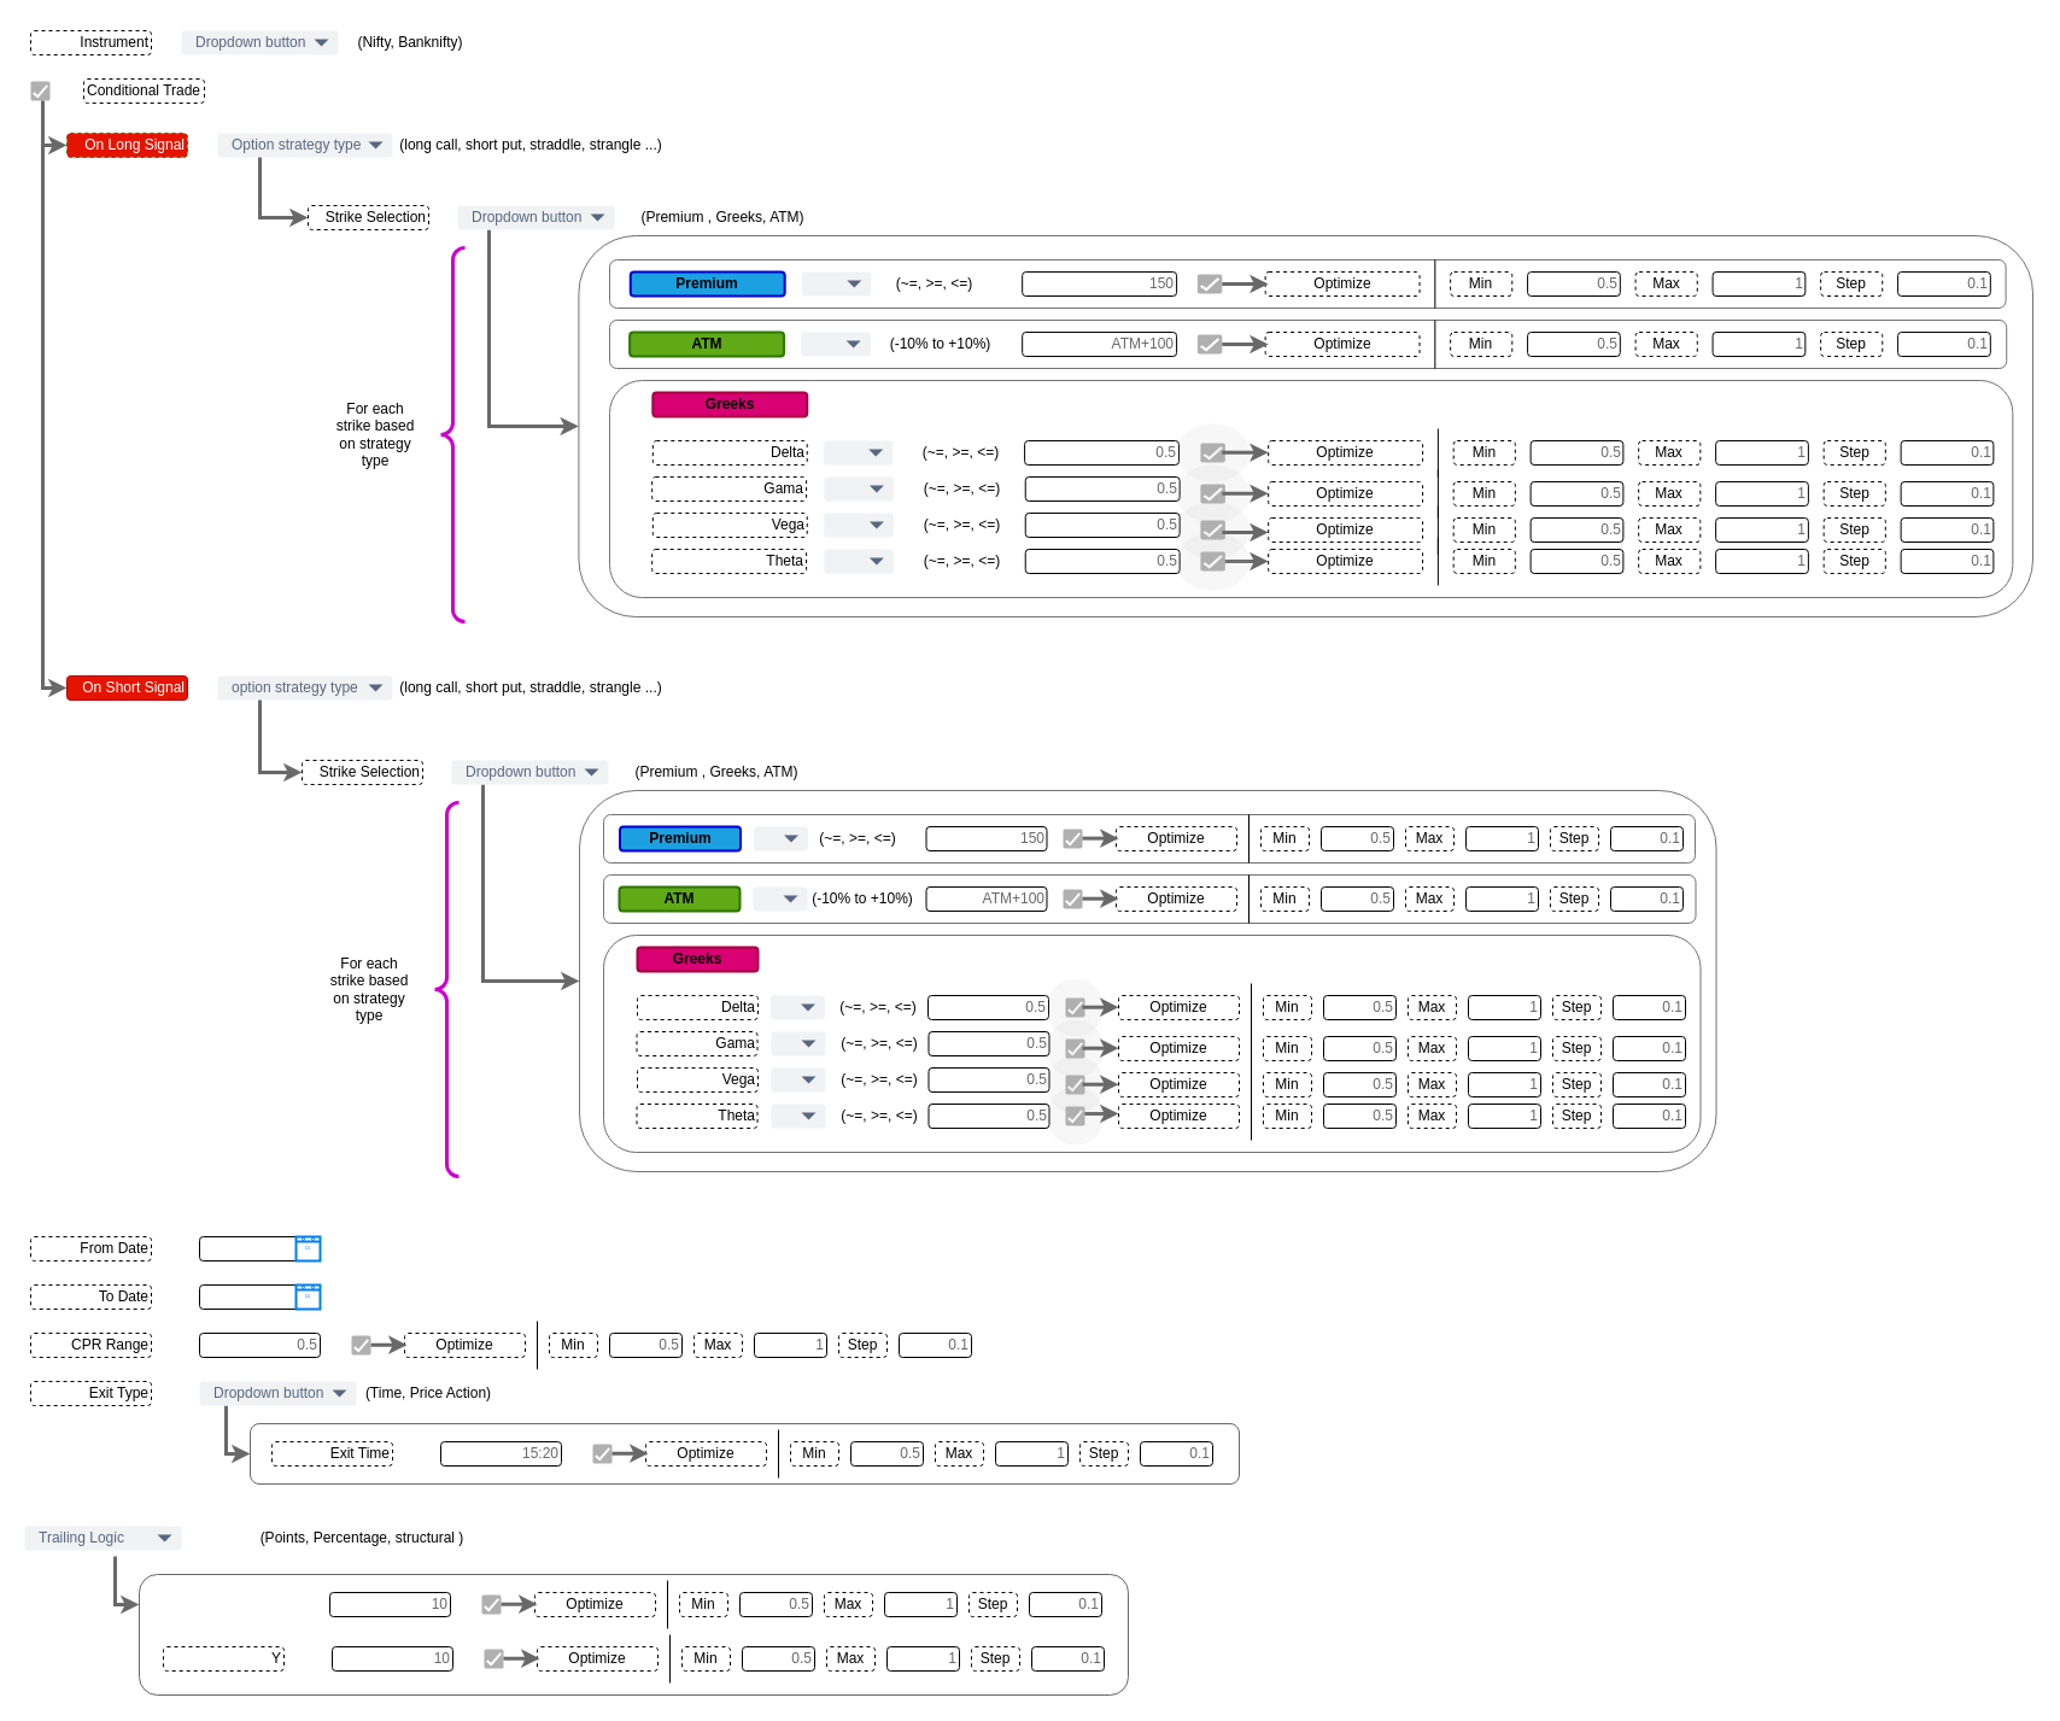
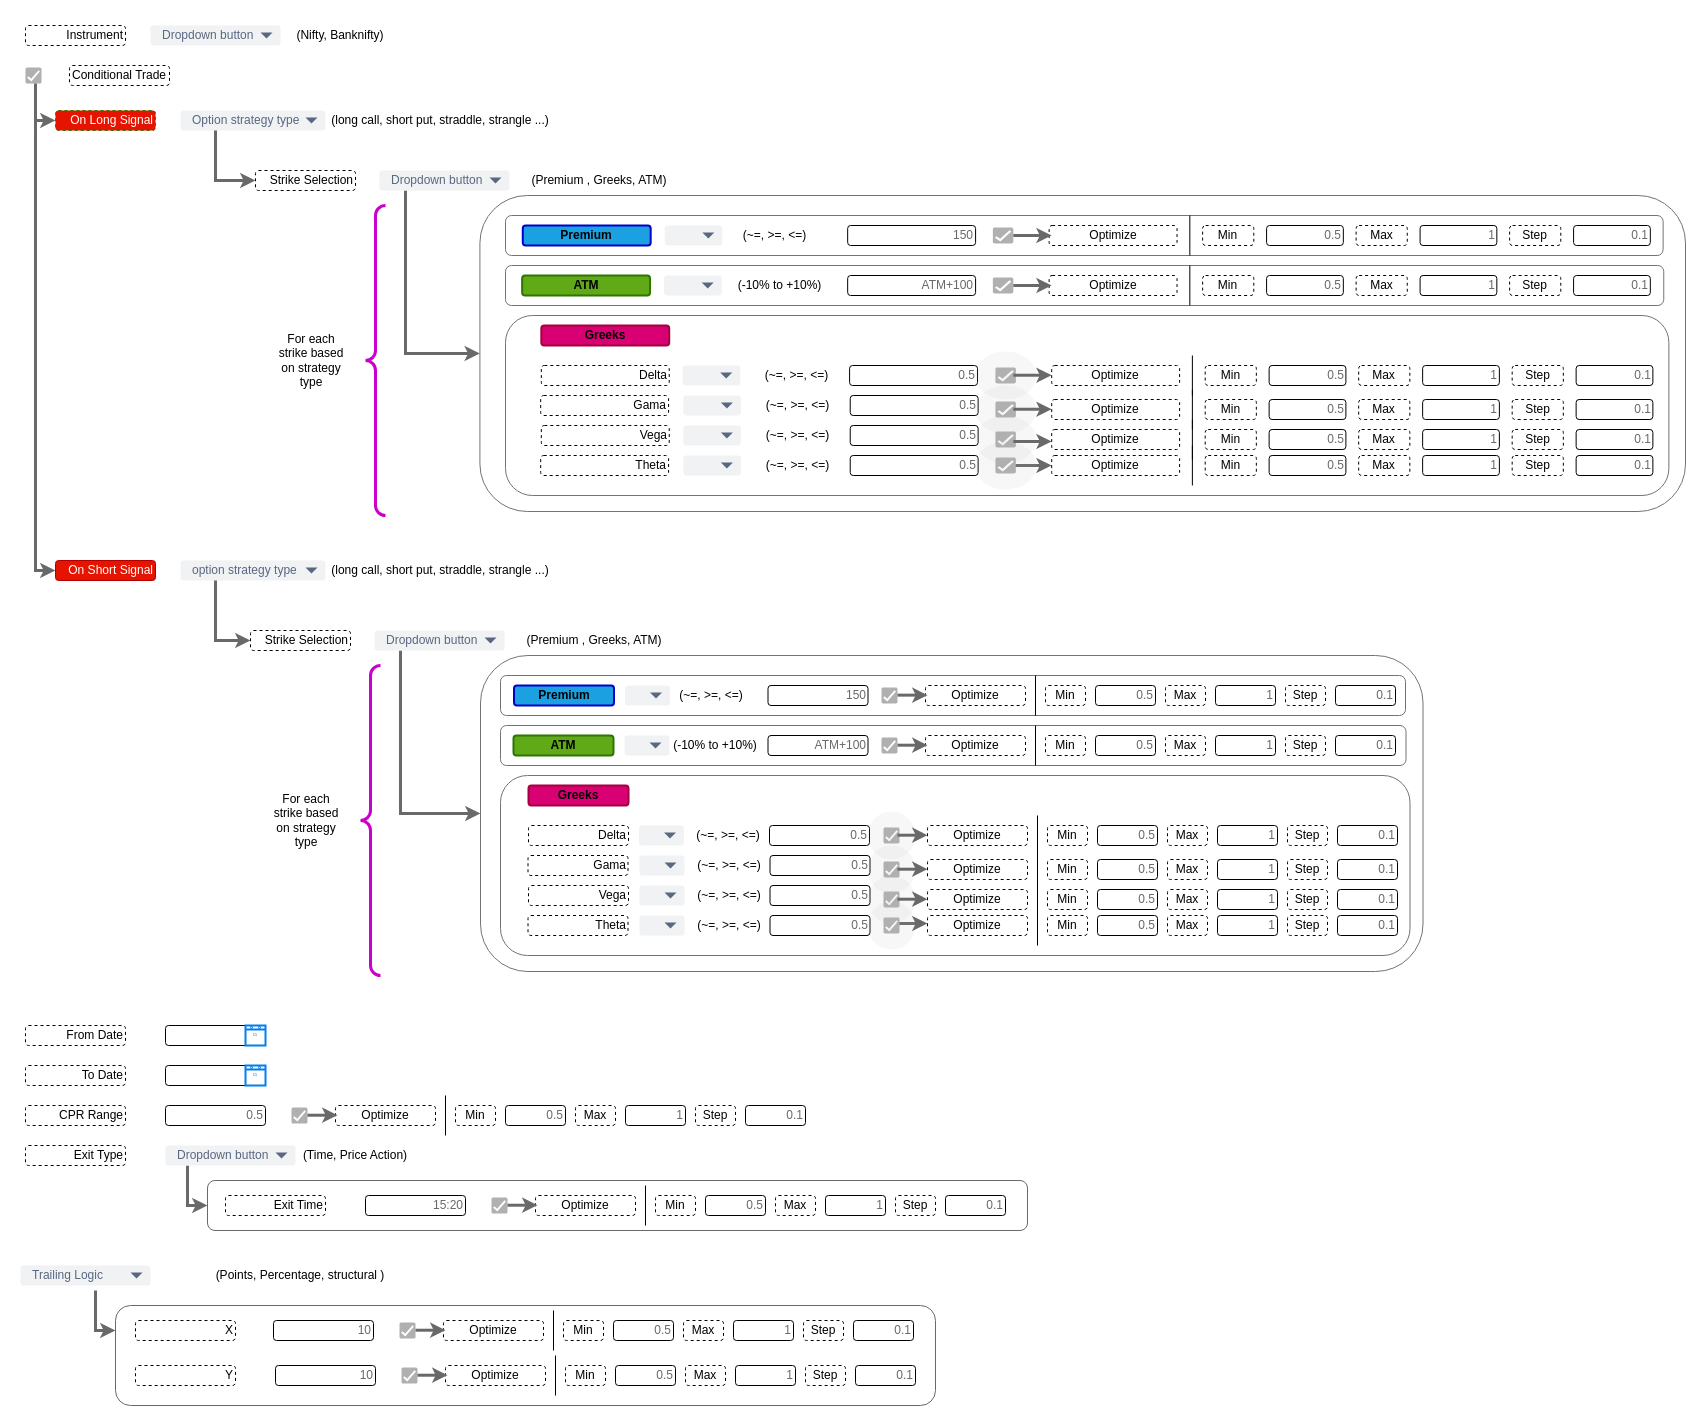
+ <mxCell id="294" value="X" style="rounded=1;whiteSpace=wrap;html=1;fillColor=none;dashed=1;align=right;" vertex="1" parent="1"><mxGeometry x="135" y="1320" width="100" height="20" as="geometry" /></mxCell>
